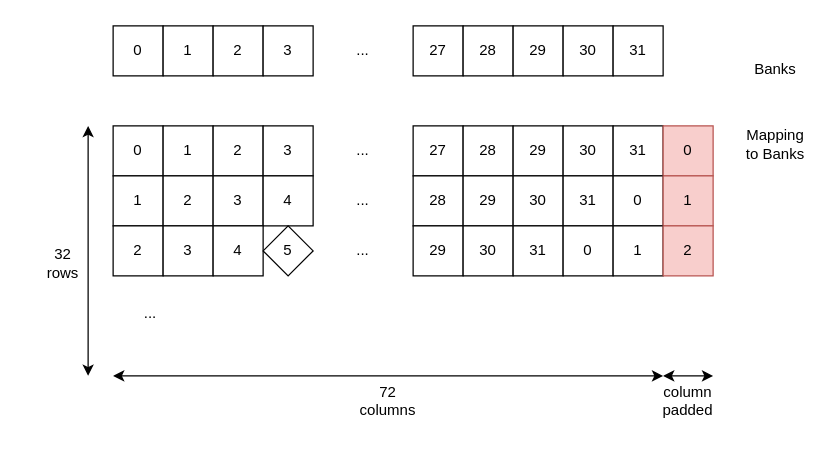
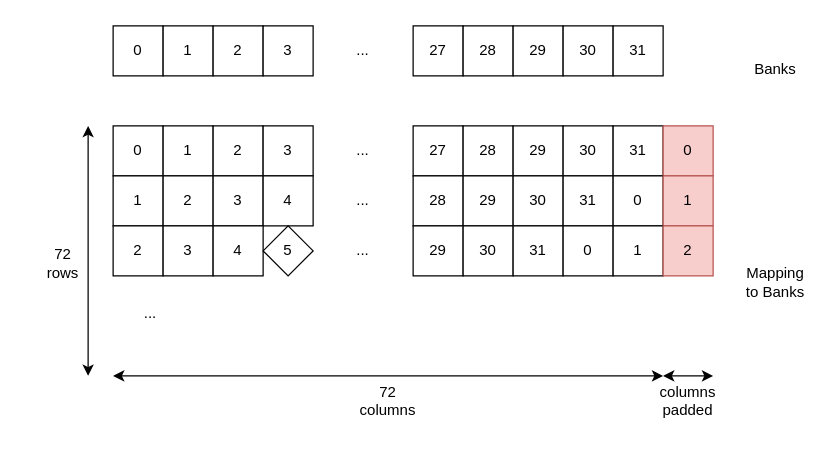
- <mxCell id="54" value="Mapping&lt;div&gt;to Banks&lt;/div&gt;" style="text;html=1;align=center;verticalAlign=middle;whiteSpace=wrap;rounded=0;" vertex="1" parent="1"><mxGeometry x="590" y="100" width="60" height="30" as="geometry" /></mxCell>
+ <mxCell id="54" value="Mapping&lt;div&gt;to Banks&lt;/div&gt;" style="text;html=1;align=center;verticalAlign=middle;whiteSpace=wrap;rounded=0;" vertex="1" parent="1"><mxGeometry x="590" y="210" width="60" height="30" as="geometry" /></mxCell>
- <mxCell id="49" value="32&lt;div&gt;rows&lt;/div&gt;" style="text;html=1;align=center;verticalAlign=middle;whiteSpace=wrap;rounded=0;" vertex="1" parent="1"><mxGeometry x="20" y="190" width="60" height="40" as="geometry" /></mxCell>
+ <mxCell id="49" value="72&lt;div&gt;rows&lt;/div&gt;" style="text;html=1;align=center;verticalAlign=middle;whiteSpace=wrap;rounded=0;" vertex="1" parent="1"><mxGeometry x="20" y="190" width="60" height="40" as="geometry" /></mxCell>
- <mxCell id="51" value="column&lt;div&gt;padded&lt;/div&gt;" style="text;html=1;align=center;verticalAlign=middle;whiteSpace=wrap;rounded=0;" vertex="1" parent="1"><mxGeometry x="520" y="300" width="60" height="40" as="geometry" /></mxCell>
+ <mxCell id="51" value="columns&lt;div&gt;padded&lt;/div&gt;" style="text;html=1;align=center;verticalAlign=middle;whiteSpace=wrap;rounded=0;" vertex="1" parent="1"><mxGeometry x="520" y="300" width="60" height="40" as="geometry" /></mxCell>
